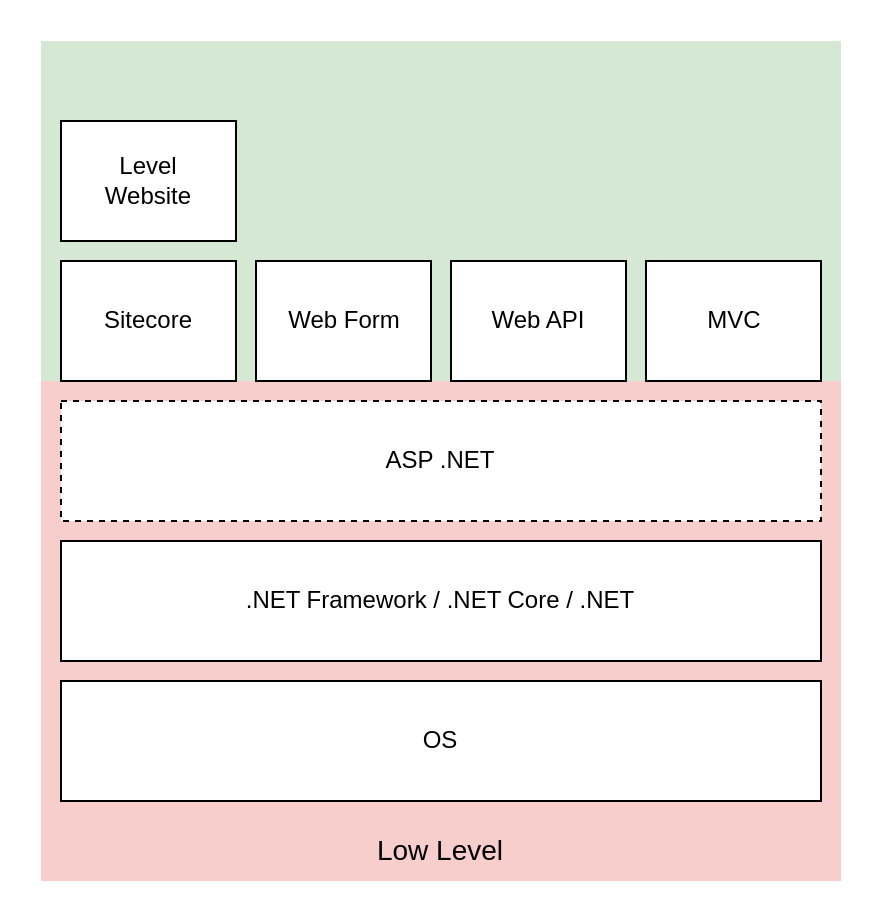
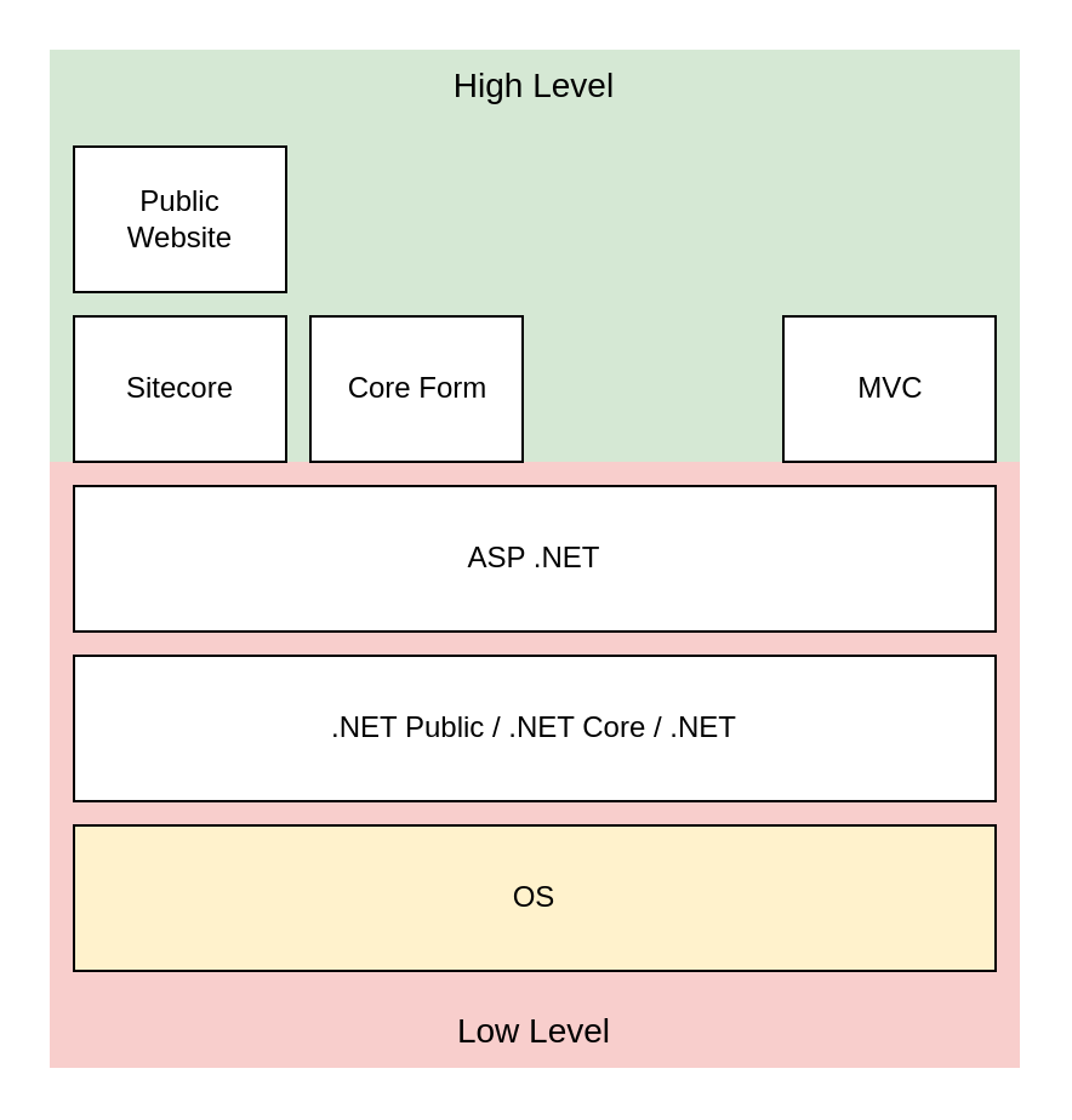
+ <mxCell id="8" value="&lt;font style=&quot;font-size: 14px;&quot;&gt;High Level&lt;/font&gt;" style="text;html=1;strokeColor=none;fillColor=none;align=center;verticalAlign=middle;whiteSpace=wrap;rounded=0;" parent="1" vertex="1"><mxGeometry x="180" y="20" width="80" height="30" as="geometry" /></mxCell>
- <mxCell id="15" value="Level&lt;br&gt;Website" style="rounded=0;whiteSpace=wrap;html=1;movable=1;resizable=1;rotatable=1;deletable=1;editable=1;connectable=1;" vertex="1" parent="14"><mxGeometry width="87.5" height="60" as="geometry" /></mxCell>
+ <mxCell id="15" value="Public&lt;br&gt;Website" style="rounded=0;whiteSpace=wrap;html=1;movable=1;resizable=1;rotatable=1;deletable=1;editable=1;connectable=1;" vertex="1" parent="14"><mxGeometry width="87.5" height="60" as="geometry" /></mxCell>
- <mxCell id="11" value="Web Form" style="rounded=0;whiteSpace=wrap;html=1;movable=1;resizable=1;rotatable=1;deletable=1;editable=1;connectable=1;" vertex="1" parent="9"><mxGeometry x="97.5" width="87.5" height="60" as="geometry" /></mxCell>
+ <mxCell id="11" value="Core Form" style="rounded=0;whiteSpace=wrap;html=1;movable=1;resizable=1;rotatable=1;deletable=1;editable=1;connectable=1;" vertex="1" parent="9"><mxGeometry x="97.5" width="87.5" height="60" as="geometry" /></mxCell>
- <mxCell id="13" value="Web API" style="rounded=0;whiteSpace=wrap;html=1;movable=1;resizable=1;rotatable=1;deletable=1;editable=1;connectable=1;" vertex="1" parent="9"><mxGeometry x="195" width="87.5" height="60" as="geometry" /></mxCell>
- <mxCell id="7" value="ASP .NET" style="rounded=0;whiteSpace=wrap;html=1;dashed=1;" vertex="1" parent="1"><mxGeometry x="30" y="200" width="380" height="60" as="geometry" /></mxCell>
+ <mxCell id="7" value="ASP .NET" style="rounded=0;whiteSpace=wrap;html=1;" vertex="1" parent="1"><mxGeometry x="30" y="200" width="380" height="60" as="geometry" /></mxCell>
- <mxCell id="6" value=".NET Framework / .NET Core / .NET" style="rounded=0;whiteSpace=wrap;html=1;" parent="1" vertex="1"><mxGeometry x="30" y="270" width="380" height="60" as="geometry" /></mxCell>
+ <mxCell id="6" value=".NET Public / .NET Core / .NET" style="rounded=0;whiteSpace=wrap;html=1;" parent="1" vertex="1"><mxGeometry x="30" y="270" width="380" height="60" as="geometry" /></mxCell>
- <mxCell id="5" value="OS" style="rounded=0;whiteSpace=wrap;html=1;" vertex="1" parent="1"><mxGeometry x="30" y="340" width="380" height="60" as="geometry" /></mxCell>
+ <mxCell id="5" value="OS" style="rounded=0;whiteSpace=wrap;html=1;fillColor=#fff2cc;" vertex="1" parent="1"><mxGeometry x="30" y="340" width="380" height="60" as="geometry" /></mxCell>
